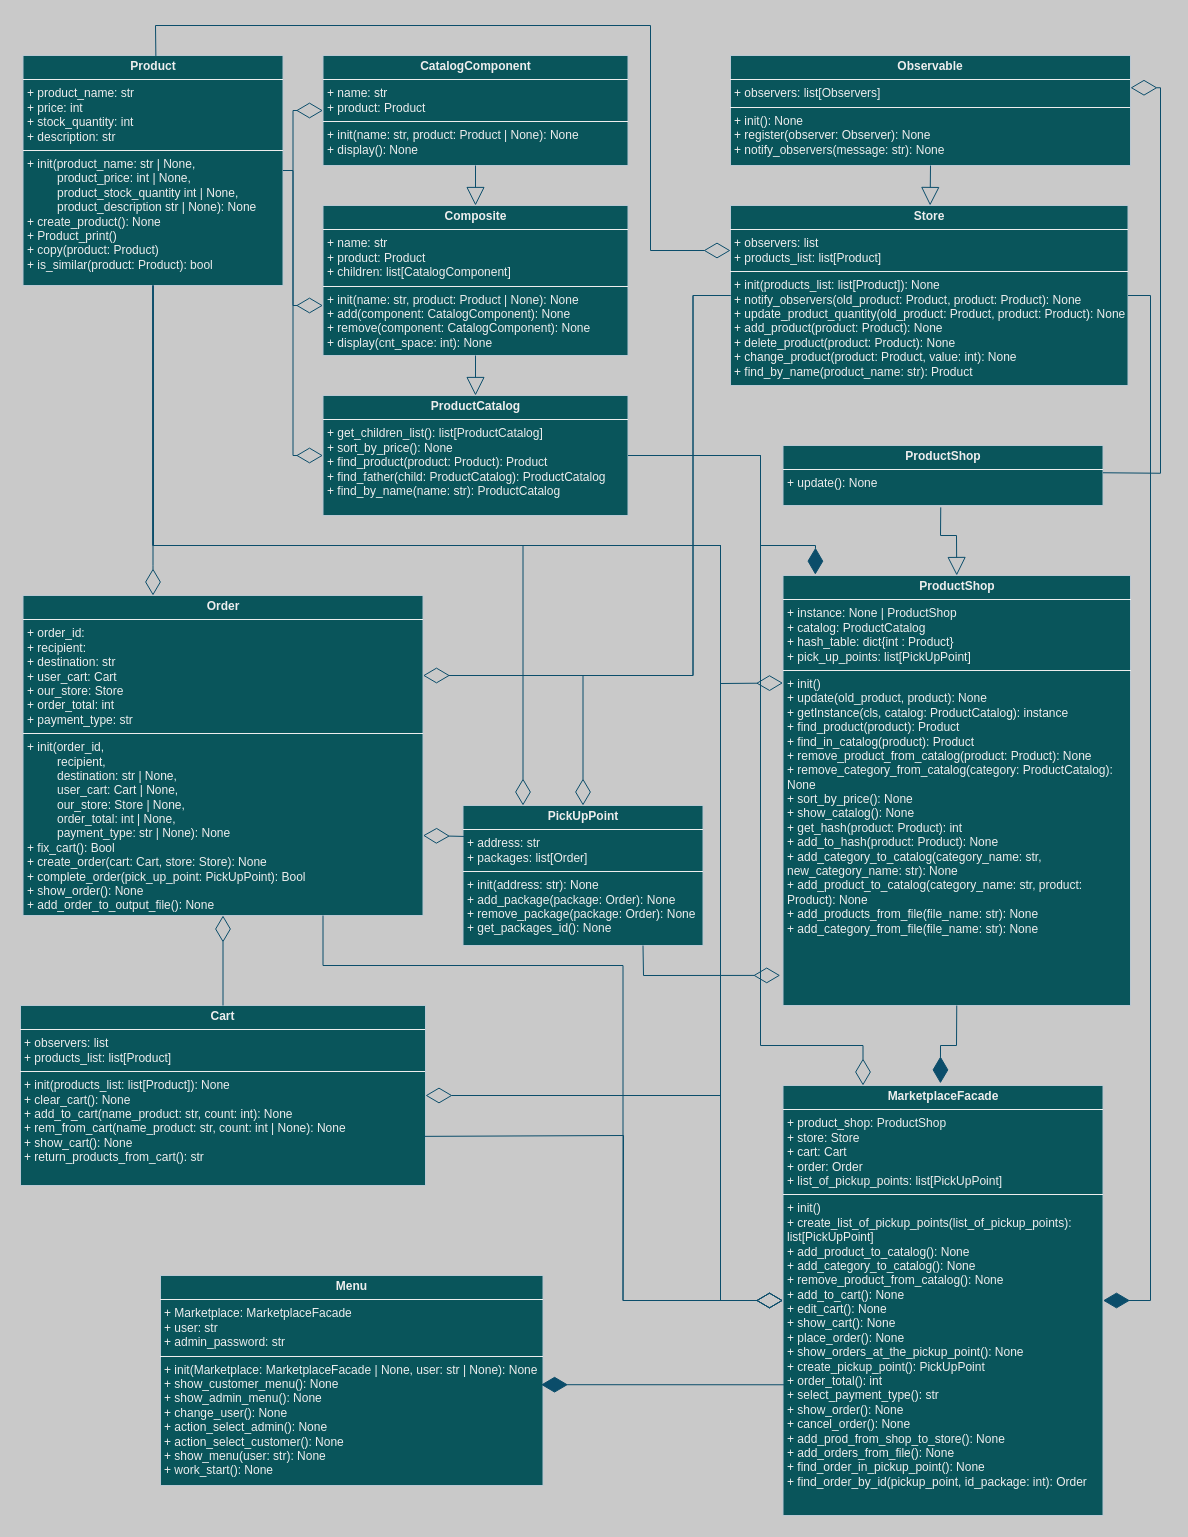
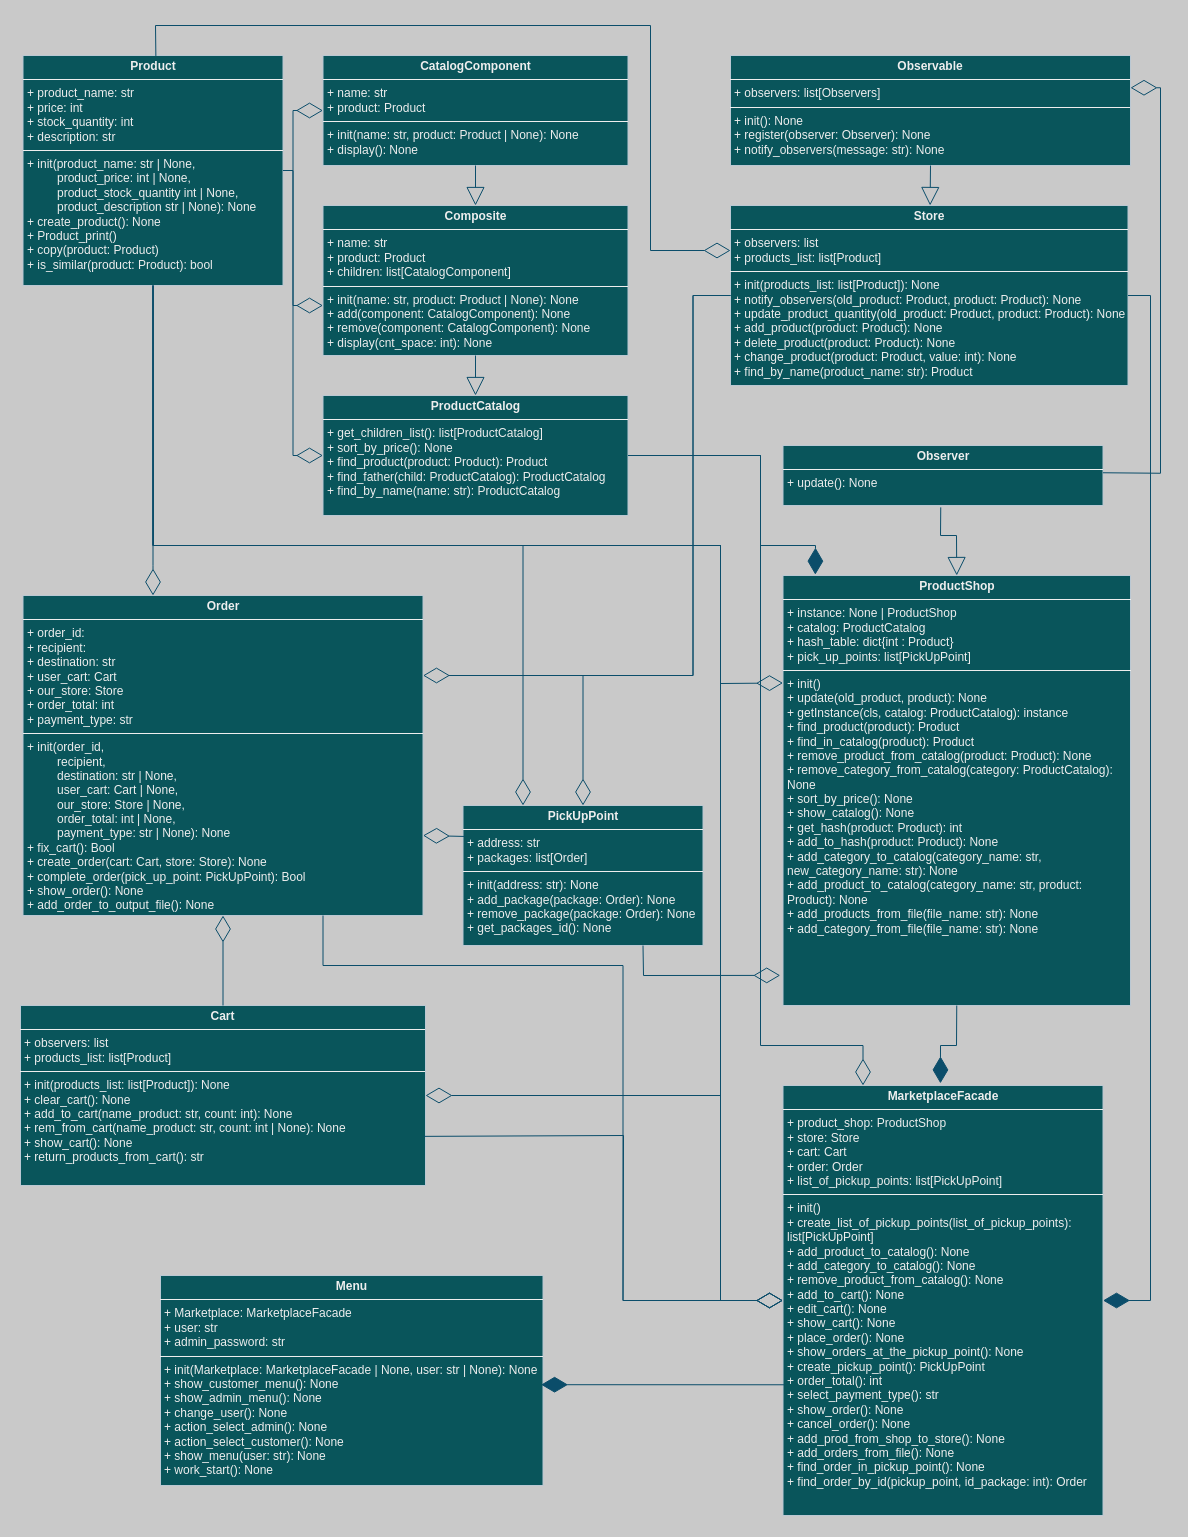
- <mxCell id="13" value="&lt;p style=&quot;margin:0px;margin-top:4px;text-align:center;&quot;&gt;&lt;b&gt;ProductShop&lt;/b&gt;&lt;/p&gt;&lt;hr style=&quot;border-style: solid;&quot; size=&quot;1&quot;&gt;&lt;p style=&quot;margin: 0px 0px 0px 4px;&quot;&gt;+&amp;nbsp;update(&lt;span style=&quot;background-color: initial;&quot;&gt;): None&lt;/span&gt;&lt;/p&gt;&lt;p style=&quot;margin: 0px 0px 0px 4px;&quot;&gt;&lt;br&gt;&lt;/p&gt;&lt;p style=&quot;margin:0px;margin-left:4px;&quot;&gt;&lt;span style=&quot;background-color: initial;&quot;&gt;&lt;br&gt;&lt;/span&gt;&lt;/p&gt;&lt;p style=&quot;margin:0px;margin-left:4px;&quot;&gt;&lt;span style=&quot;background-color: initial;&quot;&gt;&lt;br&gt;&lt;/span&gt;&lt;/p&gt;" style="verticalAlign=top;align=left;overflow=fill;html=1;whiteSpace=wrap;strokeColor=#BAC8D3;fillColor=#09555B;rounded=0;labelBackgroundColor=none;fontColor=#EEEEEE;" parent="1" vertex="1"><mxGeometry x="782.5" y="440" width="320" height="60" as="geometry" /></mxCell>
+ <mxCell id="13" value="&lt;p style=&quot;margin:0px;margin-top:4px;text-align:center;&quot;&gt;&lt;b&gt;Observer&lt;/b&gt;&lt;/p&gt;&lt;hr style=&quot;border-style: solid;&quot; size=&quot;1&quot;&gt;&lt;p style=&quot;margin: 0px 0px 0px 4px;&quot;&gt;+&amp;nbsp;update(&lt;span style=&quot;background-color: initial;&quot;&gt;): None&lt;/span&gt;&lt;/p&gt;&lt;p style=&quot;margin: 0px 0px 0px 4px;&quot;&gt;&lt;br&gt;&lt;/p&gt;&lt;p style=&quot;margin:0px;margin-left:4px;&quot;&gt;&lt;span style=&quot;background-color: initial;&quot;&gt;&lt;br&gt;&lt;/span&gt;&lt;/p&gt;&lt;p style=&quot;margin:0px;margin-left:4px;&quot;&gt;&lt;span style=&quot;background-color: initial;&quot;&gt;&lt;br&gt;&lt;/span&gt;&lt;/p&gt;" style="verticalAlign=top;align=left;overflow=fill;html=1;whiteSpace=wrap;strokeColor=#BAC8D3;fillColor=#09555B;rounded=0;labelBackgroundColor=none;fontColor=#EEEEEE;" parent="1" vertex="1"><mxGeometry x="782.5" y="440" width="320" height="60" as="geometry" /></mxCell>
